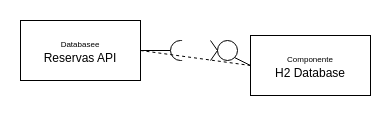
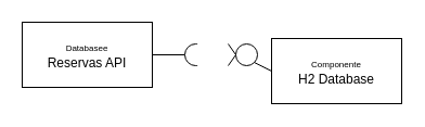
- <mxCell id="8" value="" style="endArrow=none;dashed=1;html=1;rounded=0;exitX=1;exitY=0.5;exitDx=0;exitDy=0;entryX=0;entryY=0.5;entryDx=0;entryDy=0;" edge="1" parent="1" source="2" target="3"><mxGeometry width="50" height="50" relative="1" as="geometry"><mxPoint x="200" y="160" as="sourcePoint" /><mxPoint x="250" y="110" as="targetPoint" /></mxGeometry></mxCell>
